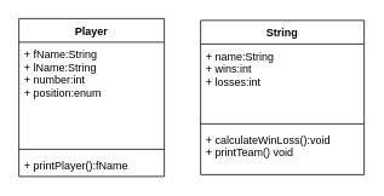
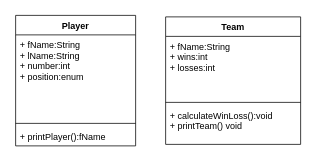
- <mxCell id="6" value="String&#10;" style="swimlane;fontStyle=1;align=center;verticalAlign=top;childLayout=stackLayout;horizontal=1;startSize=26;horizontalStack=0;resizeParent=1;resizeParentMax=0;resizeLast=0;collapsible=1;marginBottom=0;" parent="1" vertex="1"><mxGeometry x="220" y="22" width="180" height="170" as="geometry" /></mxCell>
+ <mxCell id="6" value="Team&#10;" style="swimlane;fontStyle=1;align=center;verticalAlign=top;childLayout=stackLayout;horizontal=1;startSize=26;horizontalStack=0;resizeParent=1;resizeParentMax=0;resizeLast=0;collapsible=1;marginBottom=0;" parent="1" vertex="1"><mxGeometry x="220" y="22" width="180" height="170" as="geometry" /></mxCell>
- <mxCell id="7" value="+ name:String&#10;+ wins:int&#10;+ losses:int&#10;" style="text;strokeColor=none;fillColor=none;align=left;verticalAlign=top;spacingLeft=4;spacingRight=4;overflow=hidden;rotatable=0;points=[[0,0.5],[1,0.5]];portConstraint=eastwest;" parent="6" vertex="1"><mxGeometry y="26" width="180" height="84" as="geometry" /></mxCell>
+ <mxCell id="7" value="+ fName:String&#10;+ wins:int&#10;+ losses:int&#10;" style="text;strokeColor=none;fillColor=none;align=left;verticalAlign=top;spacingLeft=4;spacingRight=4;overflow=hidden;rotatable=0;points=[[0,0.5],[1,0.5]];portConstraint=eastwest;" parent="6" vertex="1"><mxGeometry y="26" width="180" height="84" as="geometry" /></mxCell>
